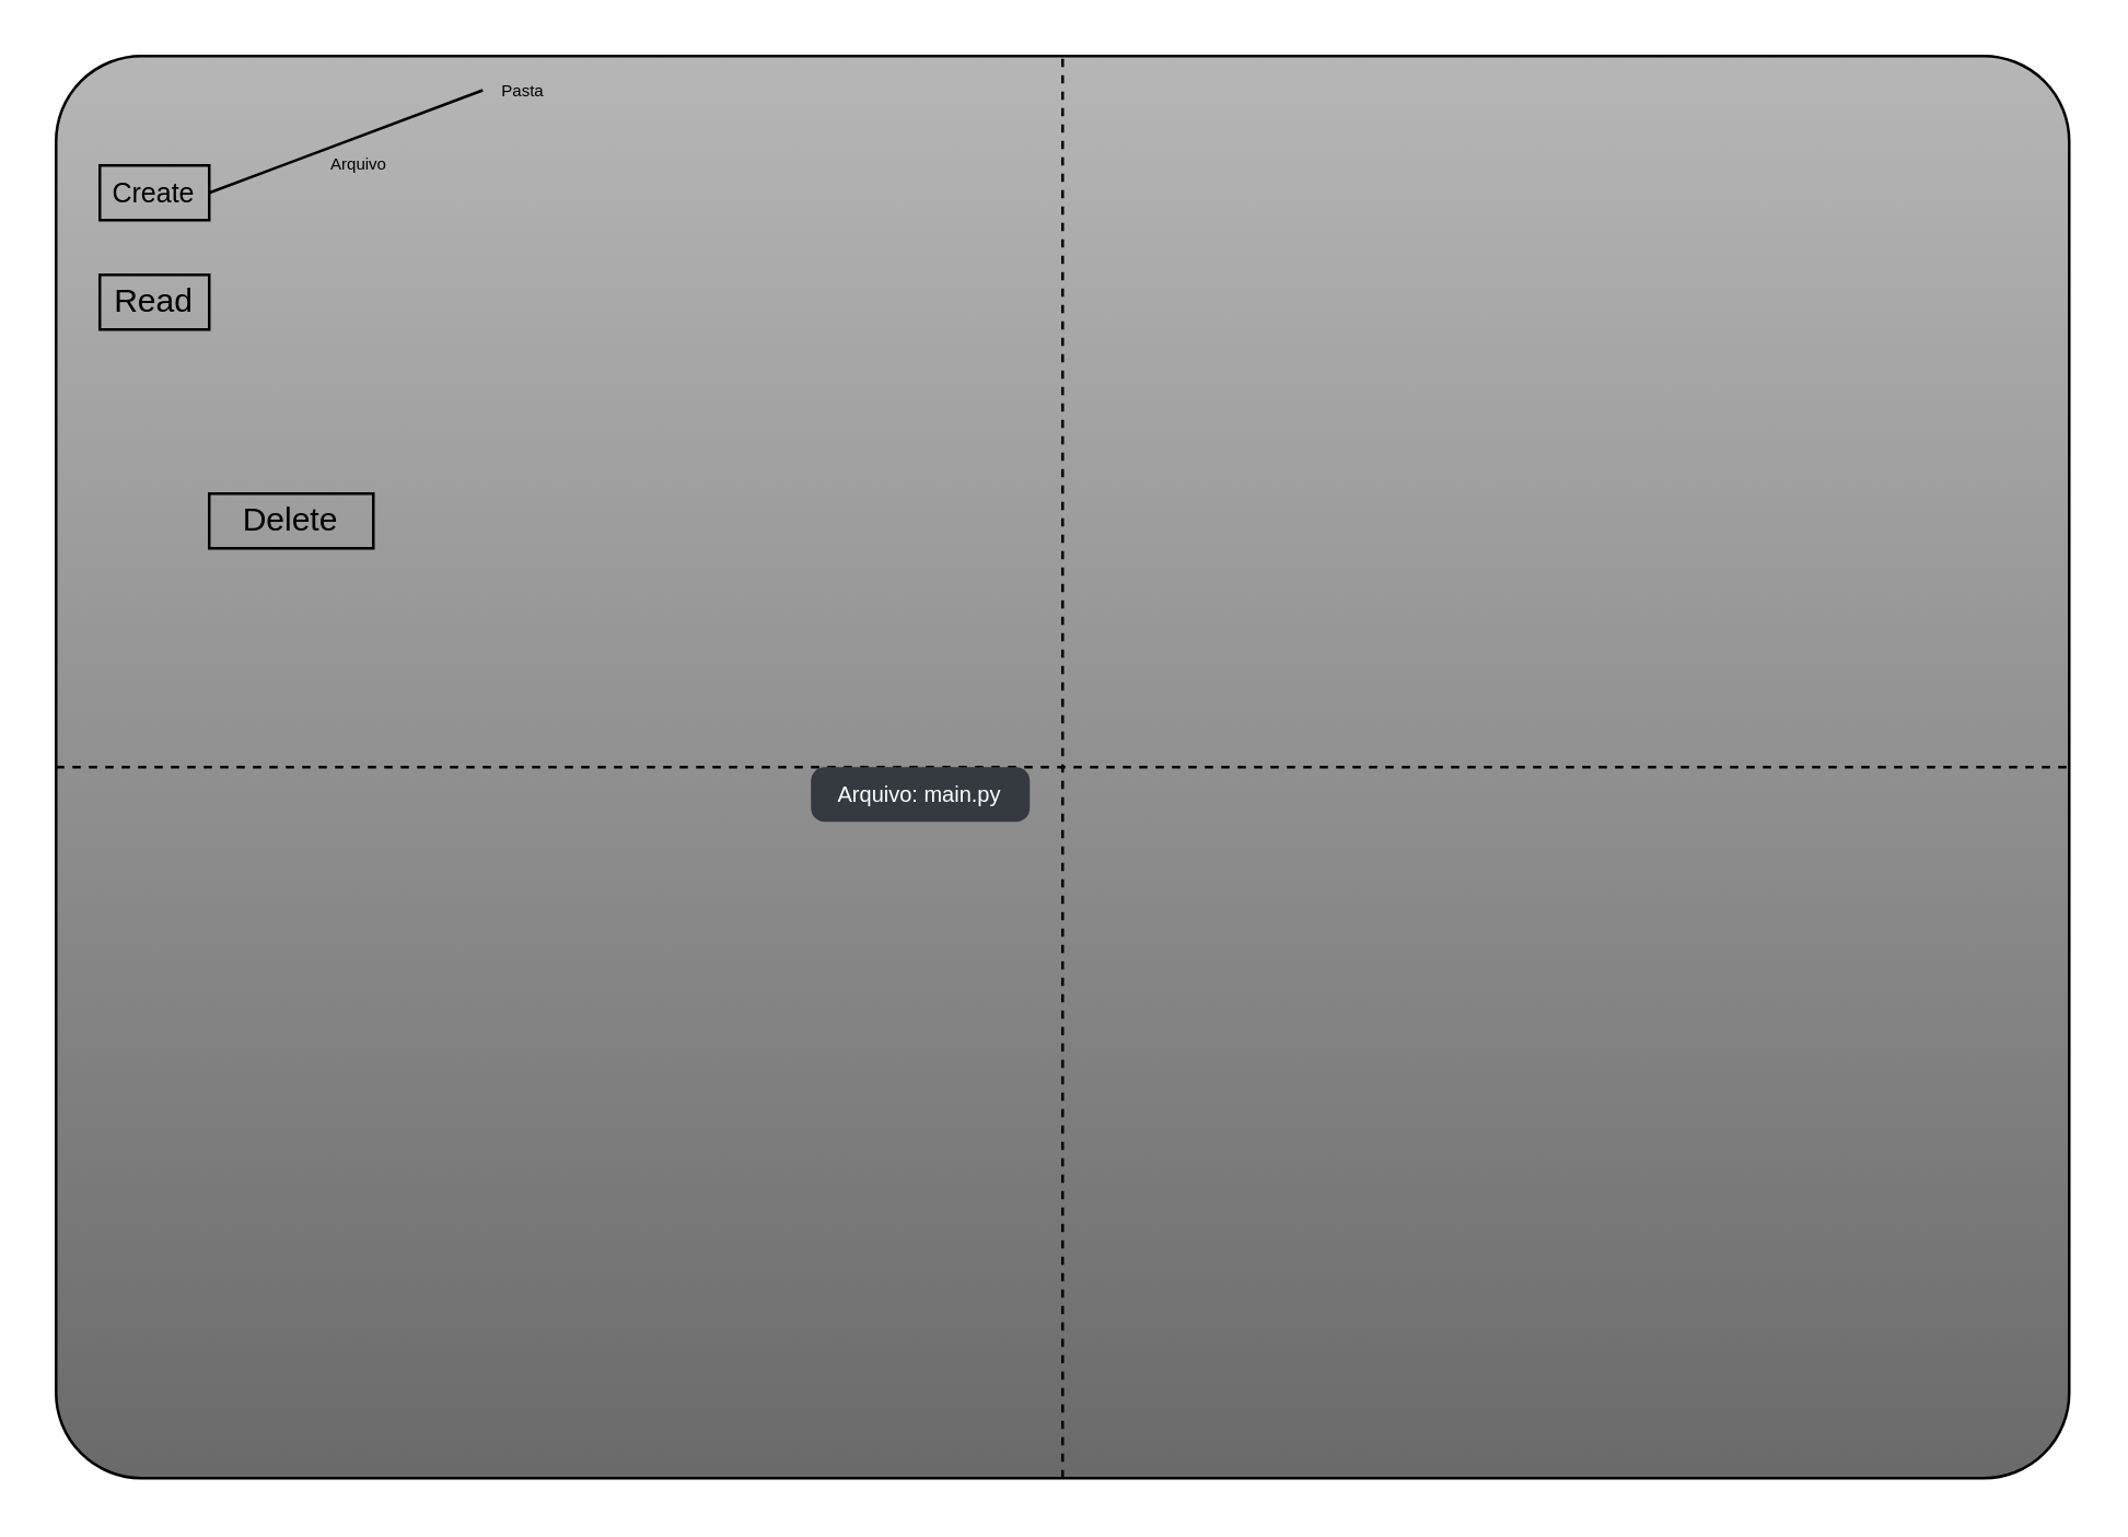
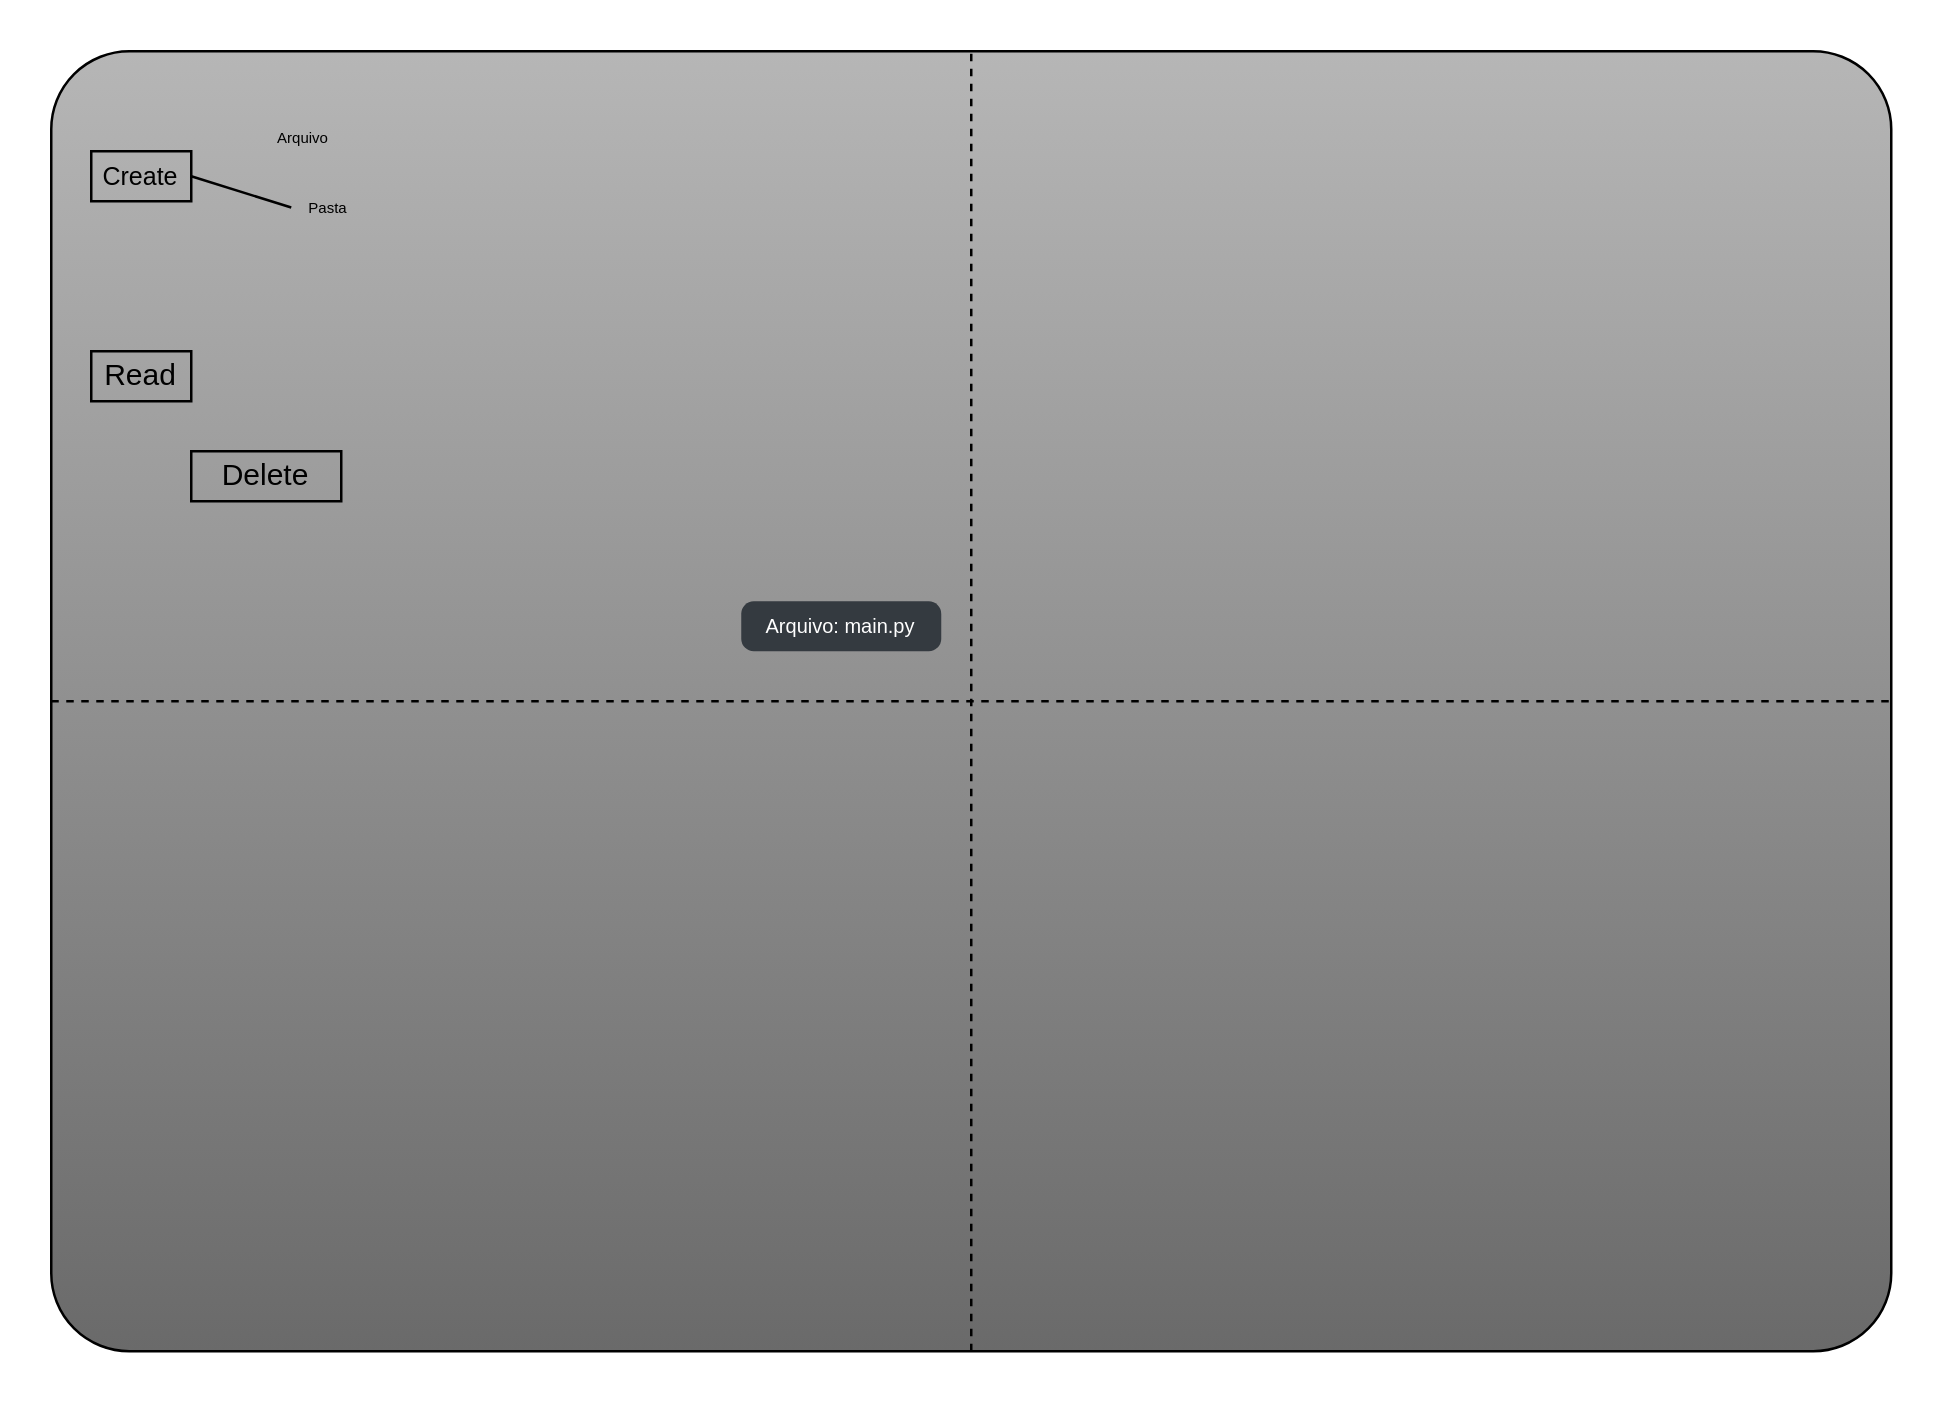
- <mxCell id="10" value="Pasta" style="text;html=1;align=center;verticalAlign=middle;whiteSpace=wrap;rounded=0;fontFamily=Helvetica;fontSize=6;fontColor=default;strokeColor=none;strokeWidth=1;" vertex="1" parent="1"><mxGeometry x="176" y="25" width="30" height="15" as="geometry" /></mxCell>
+ <mxCell id="10" value="Pasta" style="text;html=1;align=center;verticalAlign=middle;whiteSpace=wrap;rounded=0;fontFamily=Helvetica;fontSize=6;fontColor=default;strokeColor=none;strokeWidth=1;" vertex="1" parent="1"><mxGeometry x="116" y="75" width="30" height="15" as="geometry" /></mxCell>
- <mxCell id="9" value="Arquivo" style="text;html=1;align=center;verticalAlign=middle;whiteSpace=wrap;rounded=0;fontFamily=Helvetica;fontSize=6;fontColor=default;strokeColor=none;strokeWidth=1;fillColor=none;perimeterSpacing=1;" vertex="1" parent="1"><mxGeometry x="116" y="50" width="30" height="20" as="geometry" /></mxCell>
+ <mxCell id="9" value="Arquivo" style="text;html=1;align=center;verticalAlign=middle;whiteSpace=wrap;rounded=0;fontFamily=Helvetica;fontSize=6;fontColor=default;strokeColor=none;strokeWidth=1;fillColor=none;perimeterSpacing=1;" vertex="1" parent="1"><mxGeometry x="106" y="45" width="30" height="20" as="geometry" /></mxCell>
- <mxCell id="7" value="Read" style="text;html=1;align=center;verticalAlign=middle;whiteSpace=wrap;rounded=0;fontFamily=Helvetica;fontSize=12;fontColor=default;strokeColor=default;" vertex="1" parent="1"><mxGeometry x="36" y="100" width="40" height="20" as="geometry" /></mxCell>
+ <mxCell id="7" value="Read" style="text;html=1;align=center;verticalAlign=middle;whiteSpace=wrap;rounded=0;fontFamily=Helvetica;fontSize=12;fontColor=default;strokeColor=default;" vertex="1" parent="1"><mxGeometry x="36" y="140" width="40" height="20" as="geometry" /></mxCell>
- <mxCell id="5" value="Arquivo: main.py" style="html=1;shadow=0;dashed=0;shape=mxgraph.bootstrap.rrect;rSize=5;strokeColor=none;strokeWidth=1;fillColor=#343A40;fontColor=#ffffff;whiteSpace=wrap;align=center;verticalAlign=middle;spacingLeft=0;fontStyle=0;fontSize=8;spacing=2;rounded=1;fontFamily=Helvetica;" vertex="1" parent="1"><mxGeometry x="296" y="280" width="80" height="20" as="geometry" /></mxCell>
+ <mxCell id="5" value="Arquivo: main.py" style="html=1;shadow=0;dashed=0;shape=mxgraph.bootstrap.rrect;rSize=5;strokeColor=none;strokeWidth=1;fillColor=#343A40;fontColor=#ffffff;whiteSpace=wrap;align=center;verticalAlign=middle;spacingLeft=0;fontStyle=0;fontSize=8;spacing=2;rounded=1;fontFamily=Helvetica;" vertex="1" parent="1"><mxGeometry x="296" y="240" width="80" height="20" as="geometry" /></mxCell>
